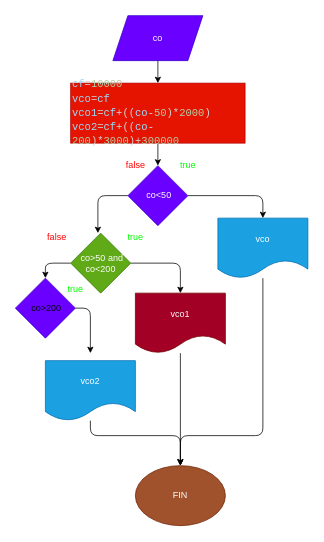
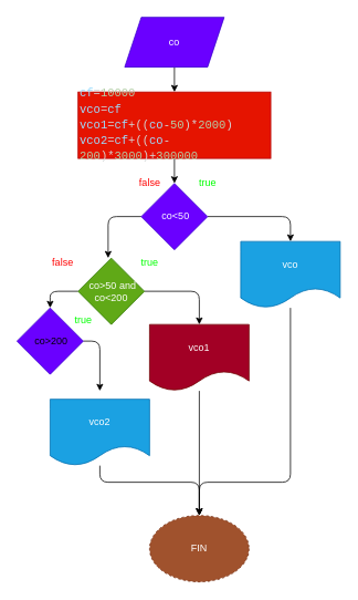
- <mxCell id="25" value="FIN" style="ellipse;whiteSpace=wrap;html=1;fillColor=#a0522d;fontColor=#ffffff;strokeColor=#6D1F00;" vertex="1" parent="1"><mxGeometry x="180" y="620" width="120" height="80" as="geometry" /></mxCell>
+ <mxCell id="25" value="FIN" style="ellipse;whiteSpace=wrap;html=1;fillColor=#a0522d;fontColor=#ffffff;strokeColor=#6D1F00;dashed=1;" vertex="1" parent="1"><mxGeometry x="180" y="620" width="120" height="80" as="geometry" /></mxCell>
